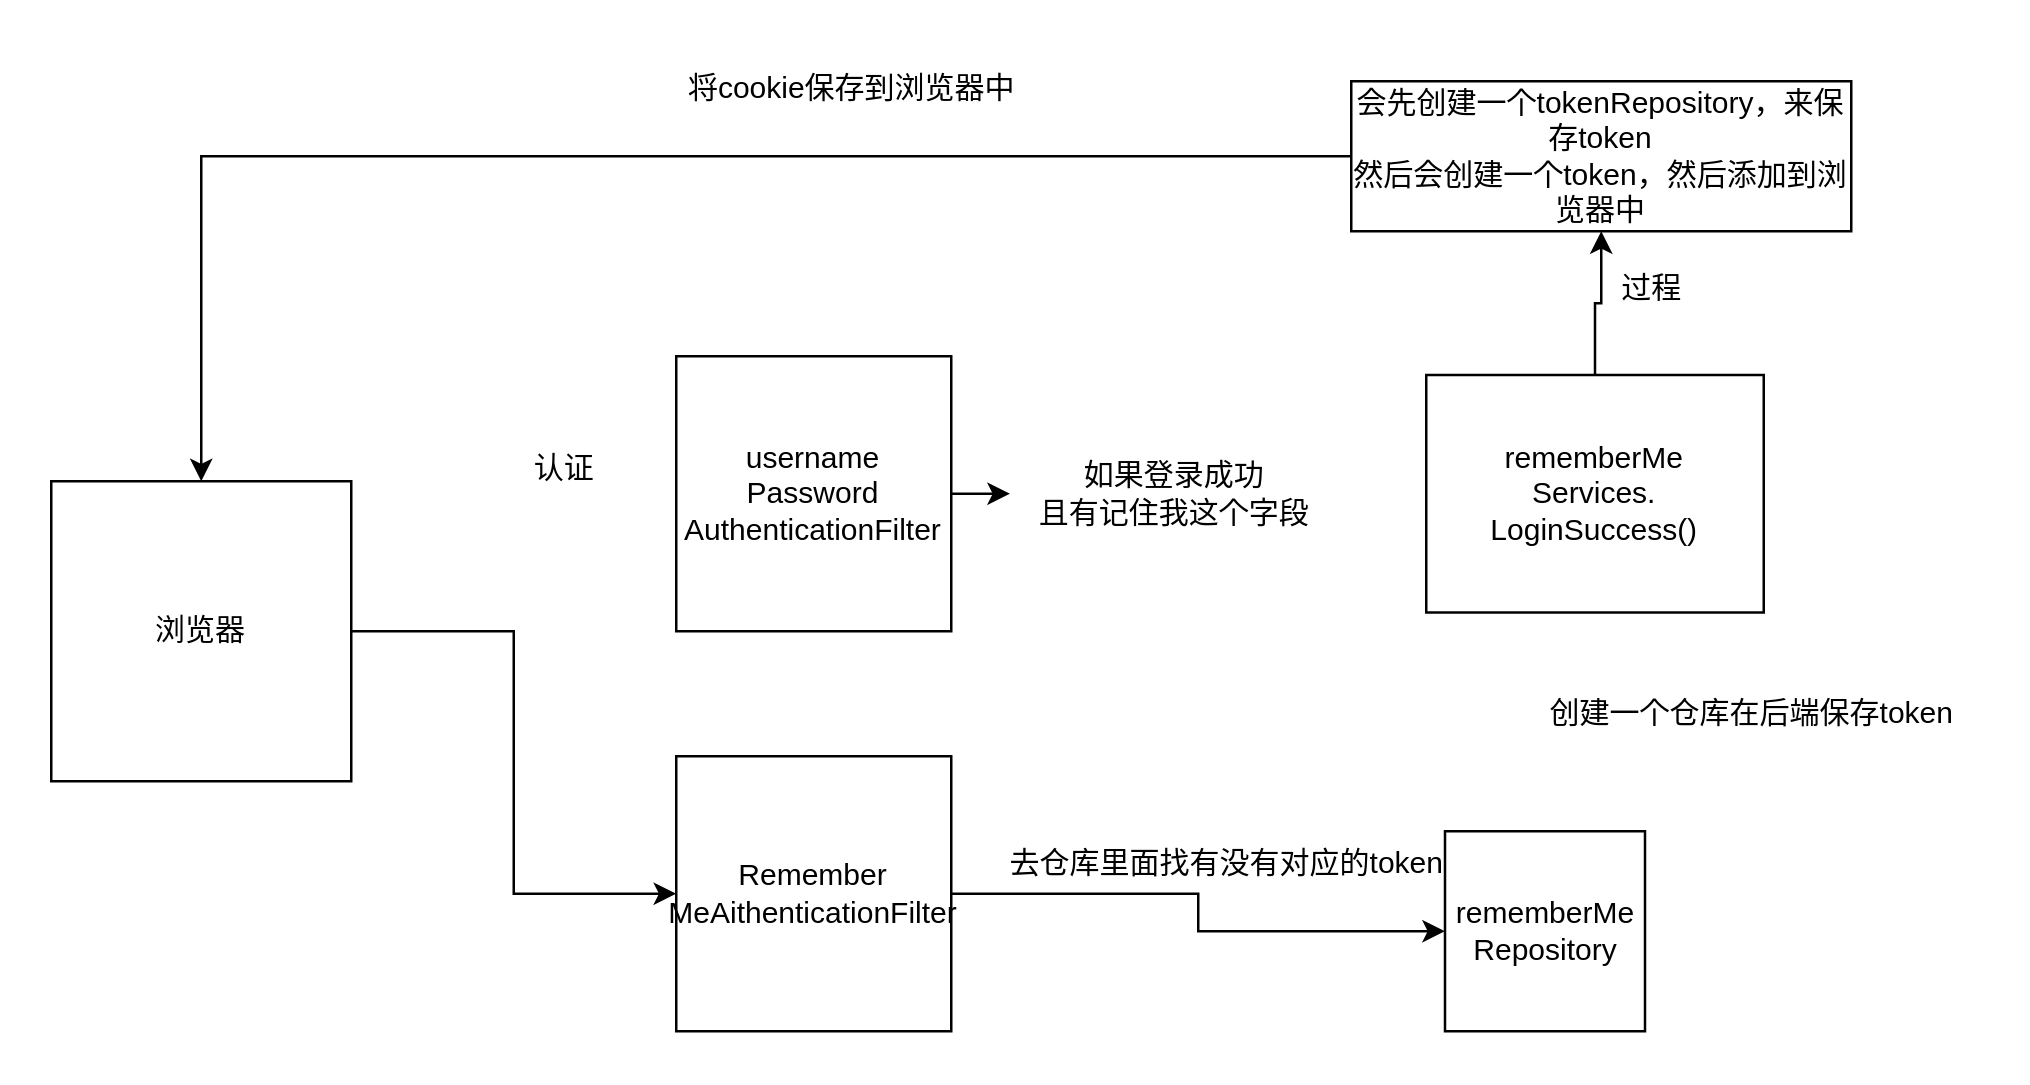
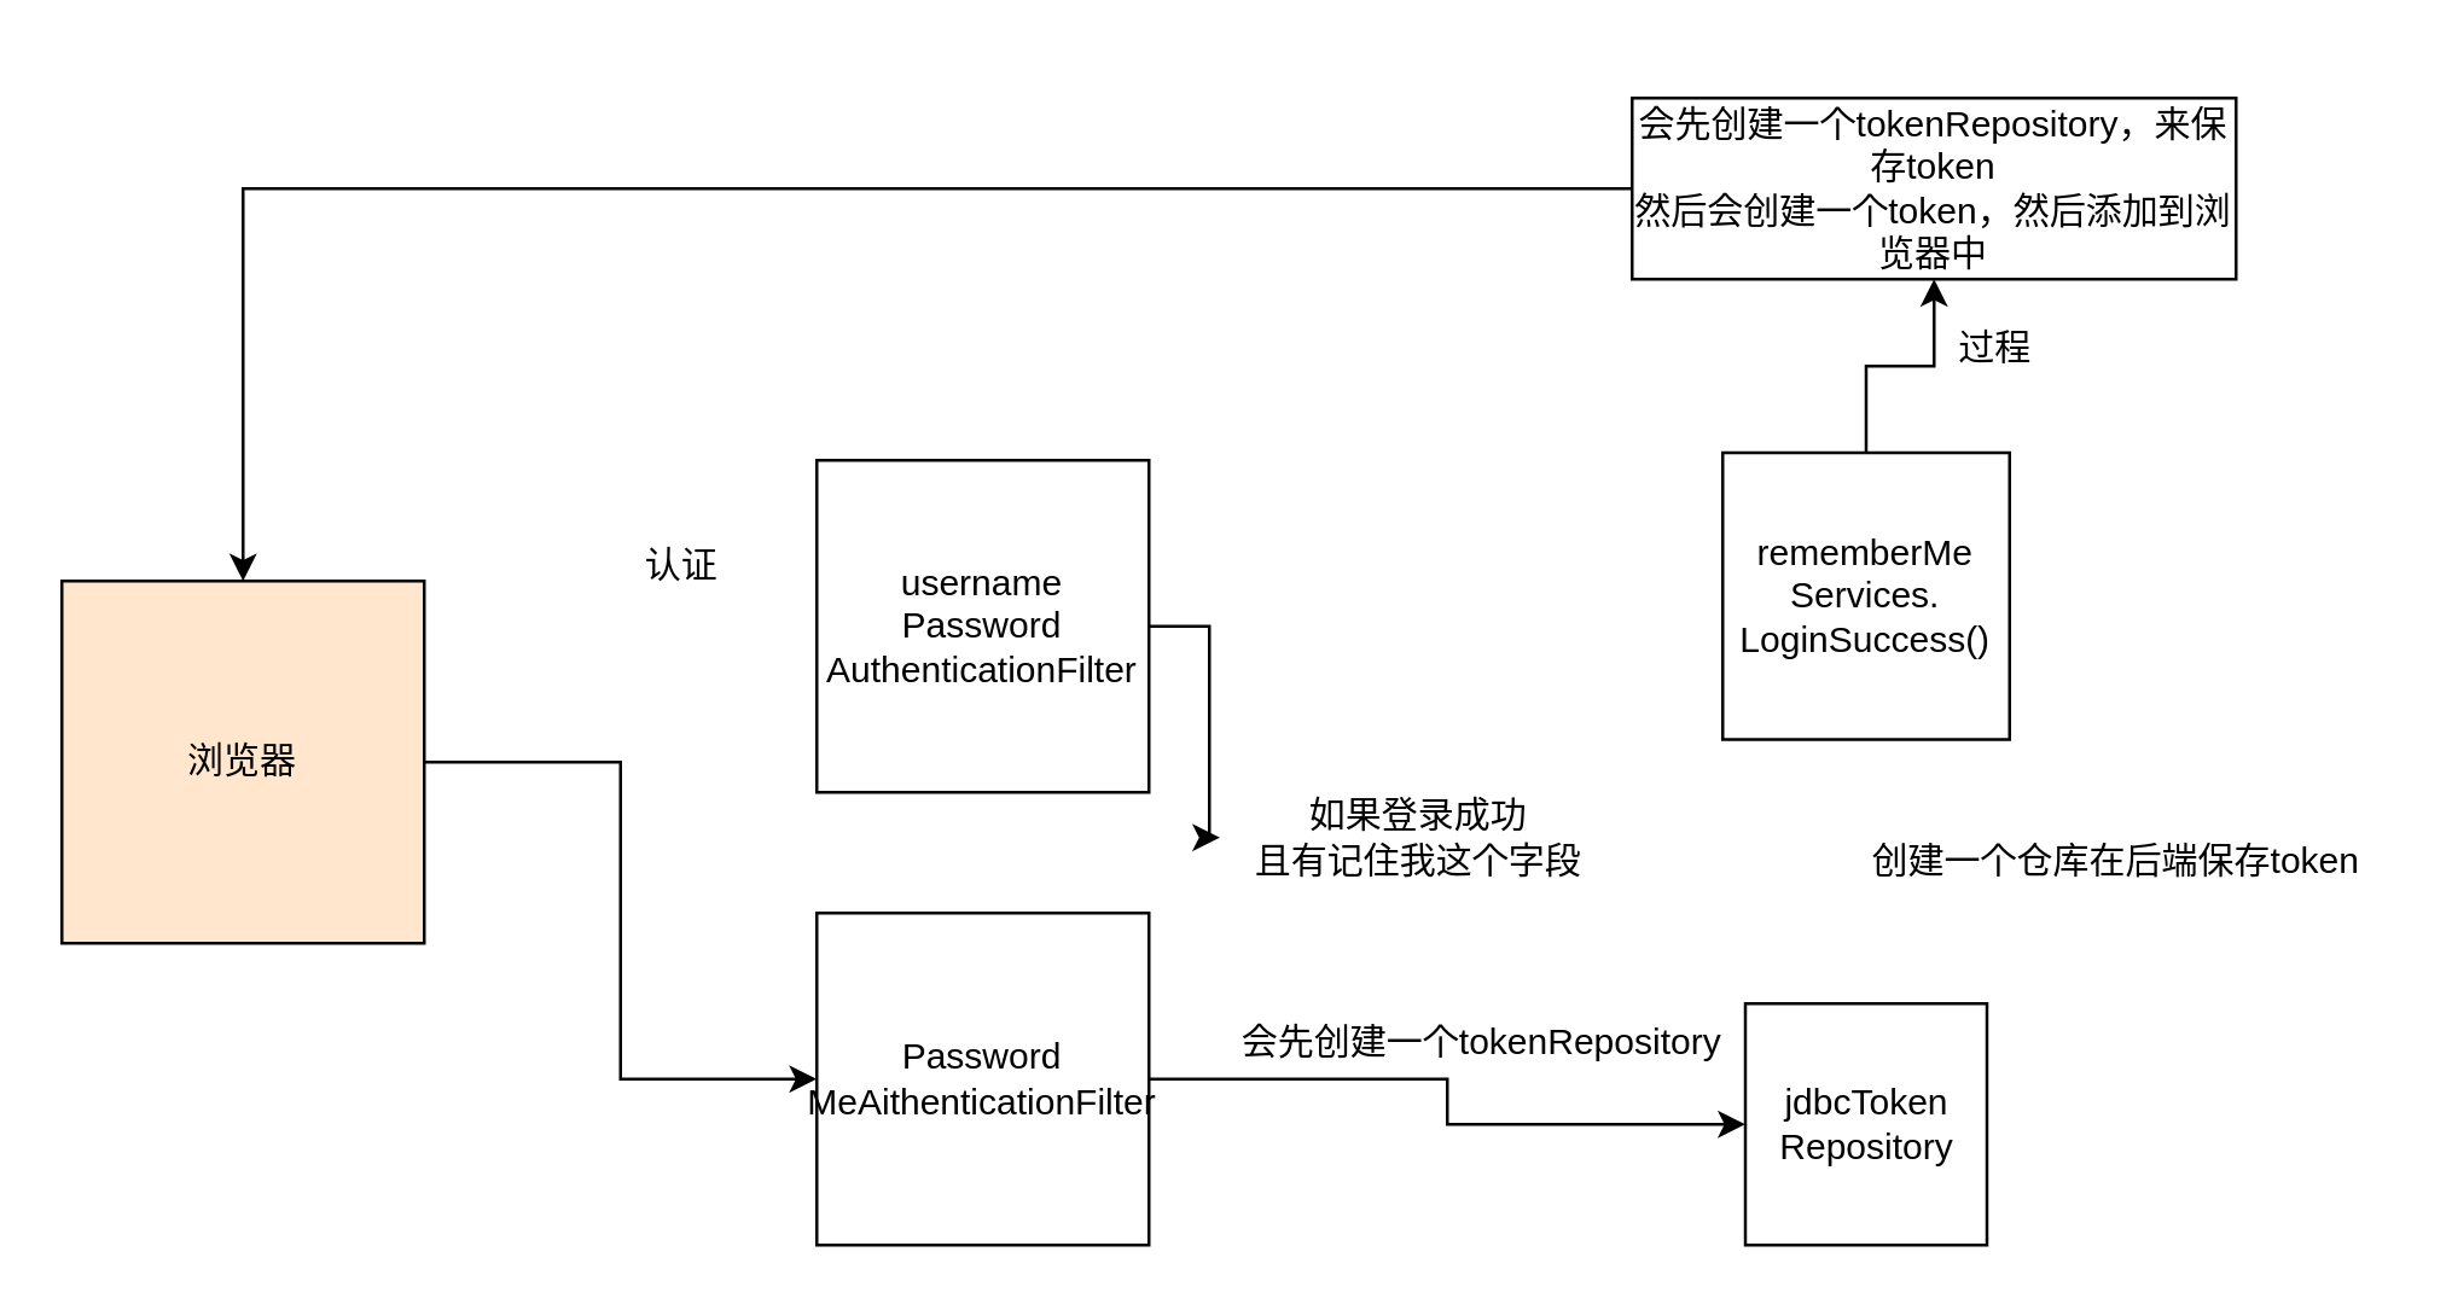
- <mxCell id="15" value="将cookie保存到浏览器中" style="text;html=1;align=center;verticalAlign=middle;resizable=0;points=[];autosize=1;strokeColor=none;fillColor=none;" vertex="1" parent="1"><mxGeometry x="265" y="20" width="150" height="30" as="geometry" /></mxCell>
- <mxCell id="4" value="username&lt;br&gt;Password&lt;br&gt;AuthenticationFilter" style="whiteSpace=wrap;html=1;aspect=fixed;" vertex="1" parent="1"><mxGeometry x="270" y="142" width="110" height="110" as="geometry" /></mxCell>
+ <mxCell id="4" value="username&lt;br&gt;Password&lt;br&gt;AuthenticationFilter" style="whiteSpace=wrap;html=1;aspect=fixed;" vertex="1" parent="1"><mxGeometry x="270" y="152" width="110" height="110" as="geometry" /></mxCell>
- <mxCell id="9" value="如果登录成功&lt;br&gt;且有记住我这个字段" style="text;html=1;align=center;verticalAlign=middle;resizable=0;points=[];autosize=1;strokeColor=none;fillColor=none;" vertex="1" parent="1"><mxGeometry x="403.5" y="177" width="130" height="40" as="geometry" /></mxCell>
+ <mxCell id="9" value="如果登录成功&lt;br&gt;且有记住我这个字段" style="text;html=1;align=center;verticalAlign=middle;resizable=0;points=[];autosize=1;strokeColor=none;fillColor=none;" vertex="1" parent="1"><mxGeometry x="403.5" y="257" width="130" height="40" as="geometry" /></mxCell>
- <mxCell id="7" value="rememberMe&lt;br&gt;Services.&lt;br&gt;LoginSuccess()" style="whiteSpace=wrap;html=1;aspect=fixed;" vertex="1" parent="1"><mxGeometry x="570" y="149.5" width="135" height="95" as="geometry" /></mxCell>
+ <mxCell id="7" value="rememberMe&lt;br&gt;Services.&lt;br&gt;LoginSuccess()" style="whiteSpace=wrap;html=1;aspect=fixed;" vertex="1" parent="1"><mxGeometry x="570" y="149.5" width="95" height="95" as="geometry" /></mxCell>
- <mxCell id="3" value="浏览器" style="whiteSpace=wrap;html=1;aspect=fixed;" vertex="1" parent="1"><mxGeometry x="20" y="192" width="120" height="120" as="geometry" /></mxCell>
+ <mxCell id="3" value="浏览器" style="whiteSpace=wrap;html=1;aspect=fixed;fillColor=#ffe6cc;" vertex="1" parent="1"><mxGeometry x="20" y="192" width="120" height="120" as="geometry" /></mxCell>
- <mxCell id="18" value="去仓库里面找有没有对应的token" style="text;html=1;align=center;verticalAlign=middle;resizable=0;points=[];autosize=1;strokeColor=none;fillColor=none;" vertex="1" parent="1"><mxGeometry x="390" y="330" width="200" height="30" as="geometry" /></mxCell>
+ <mxCell id="18" value="会先创建一个tokenRepository" style="text;html=1;align=center;verticalAlign=middle;resizable=0;points=[];autosize=1;strokeColor=none;fillColor=none;" vertex="1" parent="1"><mxGeometry x="390" y="330" width="200" height="30" as="geometry" /></mxCell>
- <mxCell id="17" value="Remember&lt;br&gt;MeAithenticationFilter" style="whiteSpace=wrap;html=1;aspect=fixed;" vertex="1" parent="1"><mxGeometry x="270" y="302" width="110" height="110" as="geometry" /></mxCell>
+ <mxCell id="17" value="Password&lt;br&gt;MeAithenticationFilter" style="whiteSpace=wrap;html=1;aspect=fixed;" vertex="1" parent="1"><mxGeometry x="270" y="302" width="110" height="110" as="geometry" /></mxCell>
- <mxCell id="10" value="rememberMe&lt;br&gt;Repository" style="whiteSpace=wrap;html=1;aspect=fixed;" vertex="1" parent="1"><mxGeometry x="577.5" y="332" width="80" height="80" as="geometry" /></mxCell>
+ <mxCell id="10" value="jdbcToken&lt;br&gt;Repository" style="whiteSpace=wrap;html=1;aspect=fixed;" vertex="1" parent="1"><mxGeometry x="577.5" y="332" width="80" height="80" as="geometry" /></mxCell>
